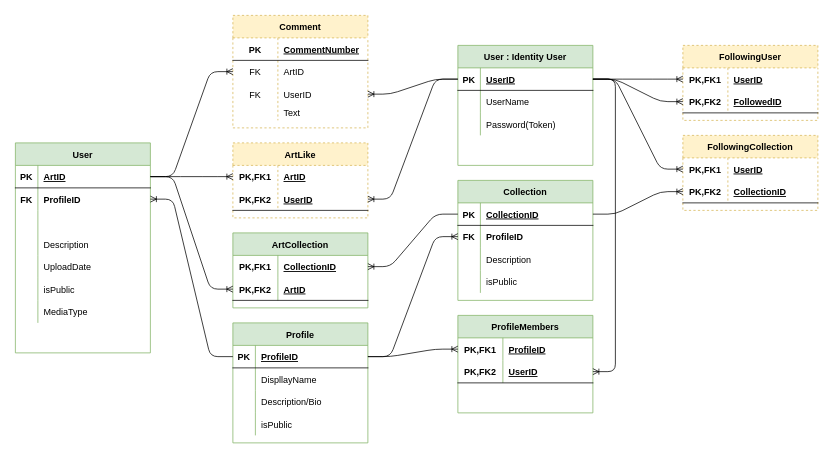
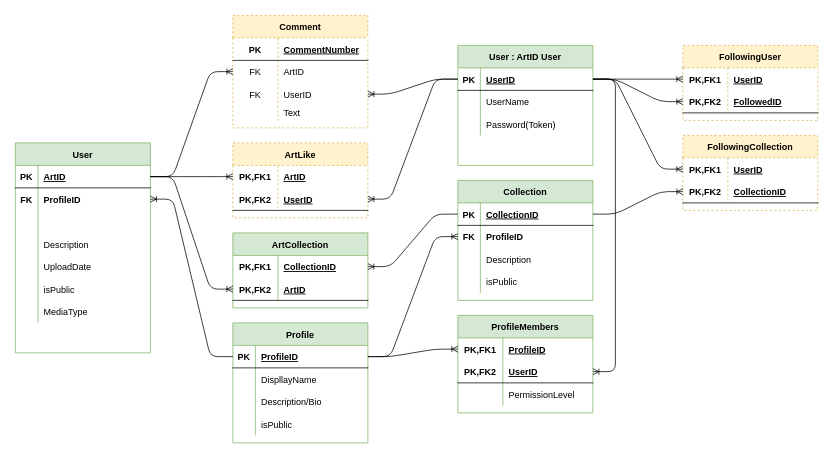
- <mxCell id="12" value="User : Identity User" style="shape=table;startSize=30;container=1;collapsible=1;childLayout=tableLayout;fixedRows=1;rowLines=0;fontStyle=1;align=center;resizeLast=1;fillColor=#d5e8d4;strokeColor=#82b366;" vertex="1" parent="1"><mxGeometry x="610" y="60" width="180" height="160" as="geometry" /></mxCell>
+ <mxCell id="12" value="User : ArtID User" style="shape=table;startSize=30;container=1;collapsible=1;childLayout=tableLayout;fixedRows=1;rowLines=0;fontStyle=1;align=center;resizeLast=1;fillColor=#d5e8d4;strokeColor=#82b366;" vertex="1" parent="1"><mxGeometry x="610" y="60" width="180" height="160" as="geometry" /></mxCell>
+ <mxCell id="11" value="PermissionLevel" style="shape=partialRectangle;connectable=0;fillColor=none;top=0;left=0;bottom=0;right=0;align=left;spacingLeft=6;overflow=hidden;" vertex="1" parent="9"><mxGeometry x="60" width="120" height="30" as="geometry" /></mxCell>
